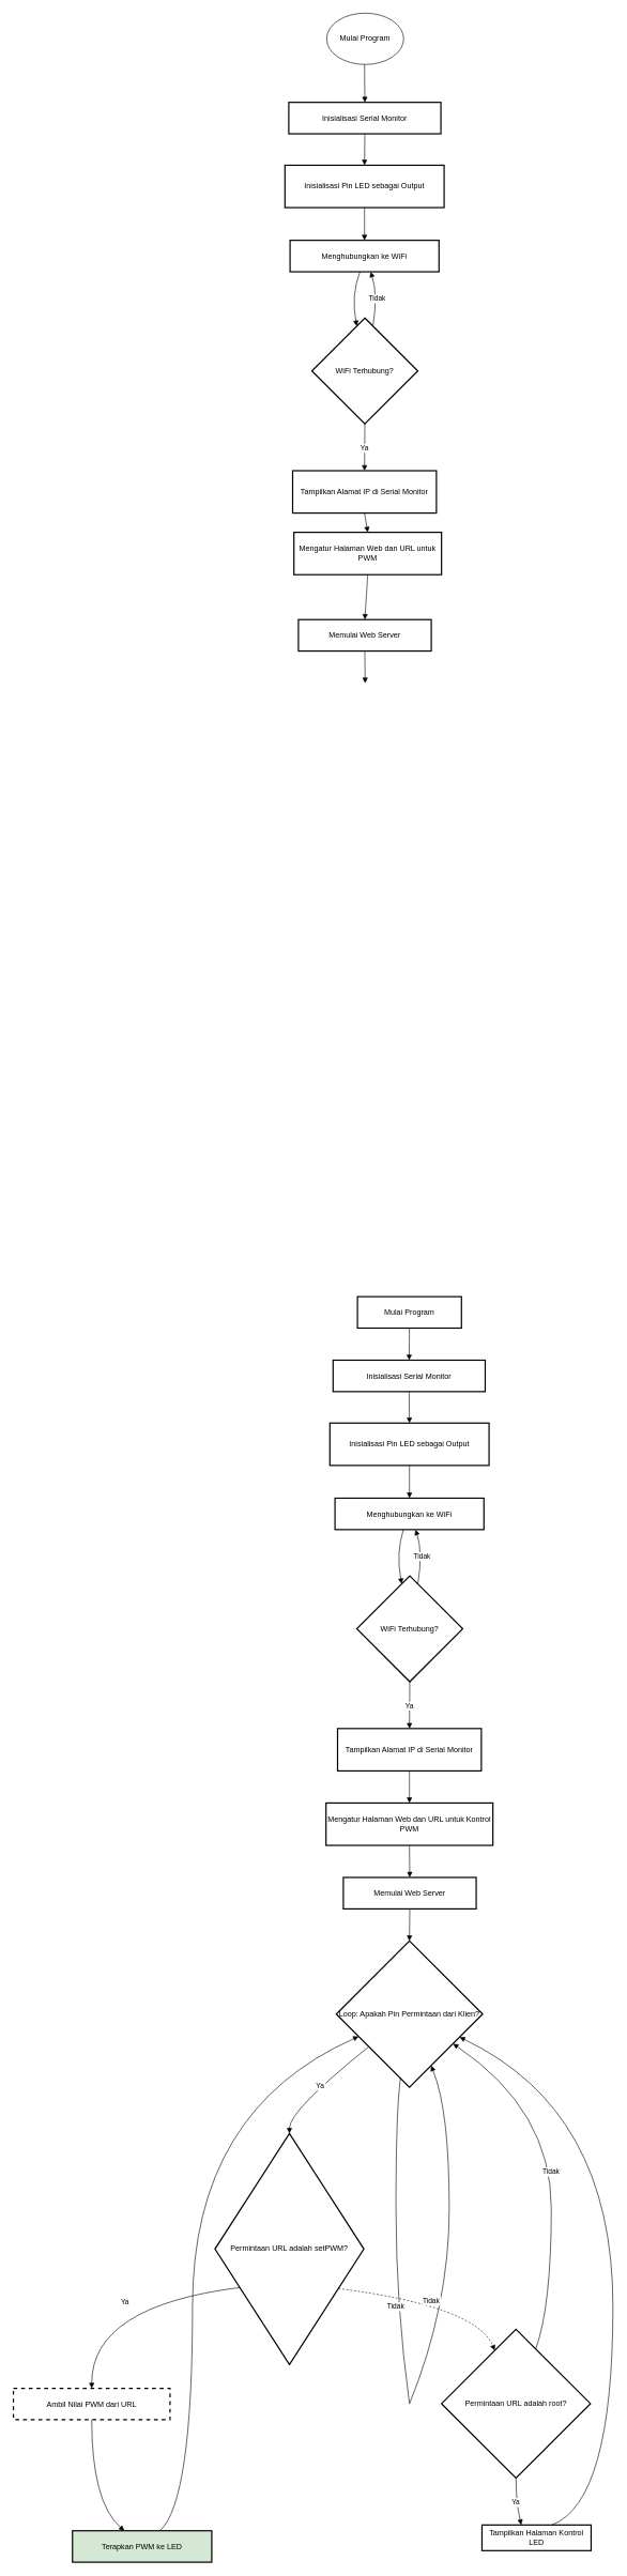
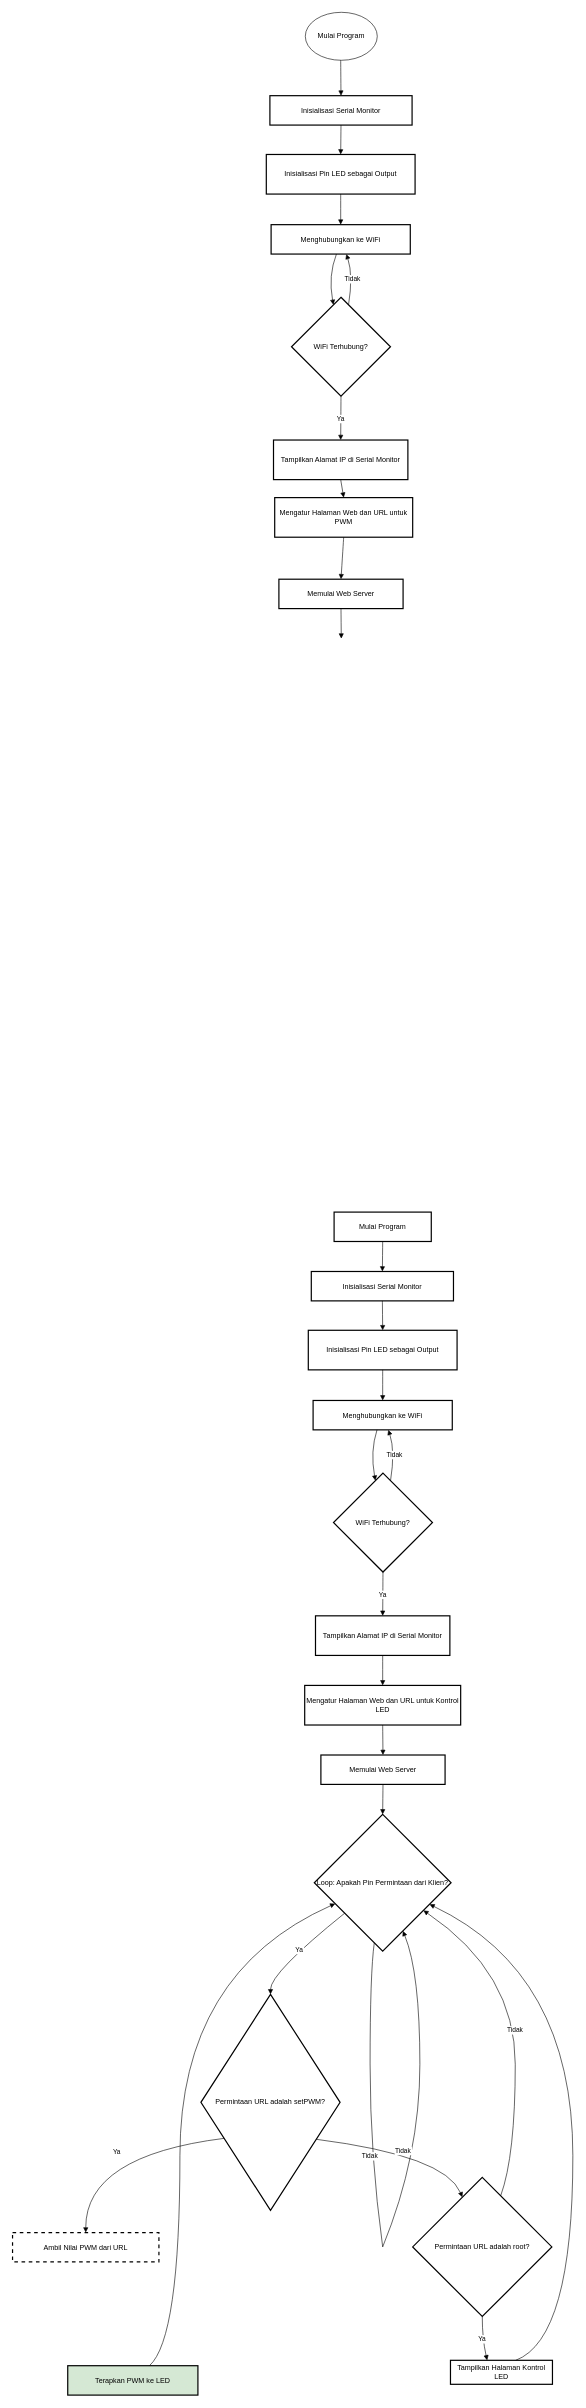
- <mxCell id="25" value="Mengatur Halaman Web dan URL untuk Kontrol PWM" style="whiteSpace=wrap;strokeWidth=2;" vertex="1" parent="1"><mxGeometry x="507" y="2809" width="260" height="66" as="geometry" /></mxCell>
+ <mxCell id="25" value="Mengatur Halaman Web dan URL untuk Kontrol LED" style="whiteSpace=wrap;strokeWidth=2;" vertex="1" parent="1"><mxGeometry x="507" y="2809" width="260" height="66" as="geometry" /></mxCell>
- <mxCell id="51" value="Tidak" style="curved=1;startArrow=none;endArrow=block;exitX=1;exitY=0.76;entryX=0.3;entryY=0;rounded=0;dashed=1;" edge="1" parent="1" source="28" target="31"><mxGeometry relative="1" as="geometry"><Array as="points"><mxPoint x="741" y="3593" /></Array></mxGeometry></mxCell>
+ <mxCell id="51" value="Tidak" style="curved=1;startArrow=none;endArrow=block;exitX=1;exitY=0.76;entryX=0.3;entryY=0;rounded=0;" edge="1" parent="1" source="28" target="31"><mxGeometry relative="1" as="geometry"><Array as="points"><mxPoint x="741" y="3593" /></Array></mxGeometry></mxCell>
- <mxCell id="49" value="" style="curved=1;startArrow=none;endArrow=block;exitX=0.5;exitY=0.99;entryX=0.37;entryY=-0.01;rounded=0;" edge="1" parent="1" source="29" target="30"><mxGeometry relative="1" as="geometry"><Array as="points"><mxPoint x="142" y="3898" /></Array></mxGeometry></mxCell>
